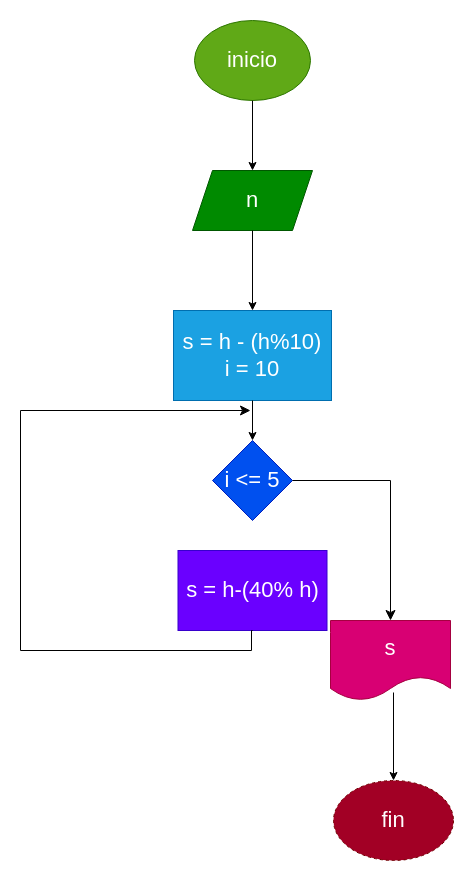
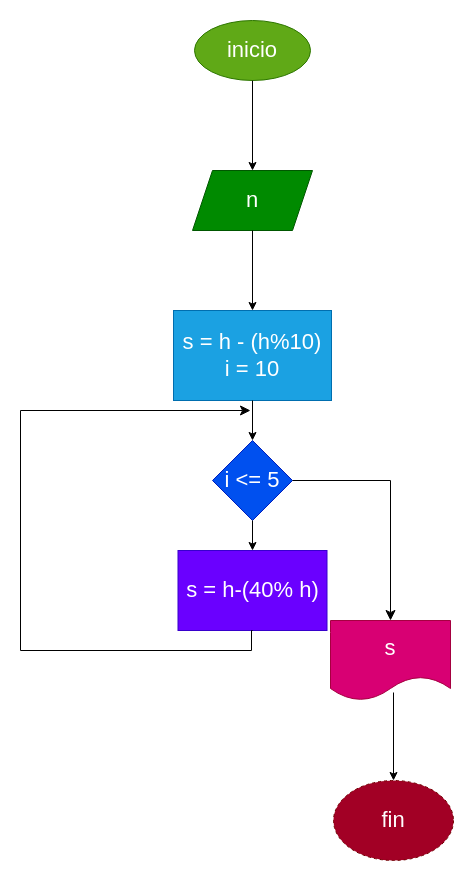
- <mxCell id="2" value="&lt;font style=&quot;font-size: 22px;&quot;&gt;inicio&lt;/font&gt;" style="ellipse;whiteSpace=wrap;html=1;fillColor=#60a917;fontColor=#ffffff;strokeColor=#2D7600;" parent="1" vertex="1"><mxGeometry x="194" y="20" width="116" height="80" as="geometry" /></mxCell>
+ <mxCell id="2" value="&lt;font style=&quot;font-size: 22px;&quot;&gt;inicio&lt;/font&gt;" style="ellipse;whiteSpace=wrap;html=1;fillColor=#60a917;fontColor=#ffffff;strokeColor=#2D7600;" parent="1" vertex="1"><mxGeometry x="194" y="20" width="116" height="60" as="geometry" /></mxCell>
+ <mxCell id="9" value="" style="edgeStyle=none;orthogonalLoop=1;jettySize=auto;html=1;fontSize=22;exitX=0.5;exitY=1;exitDx=0;exitDy=0;entryX=0.5;entryY=0;entryDx=0;entryDy=0;" parent="1" source="8" target="10" edge="1"><mxGeometry width="100" relative="1" as="geometry"><mxPoint x="110" y="610" as="sourcePoint" /><mxPoint x="250" y="560" as="targetPoint" /><Array as="points" /></mxGeometry></mxCell>
